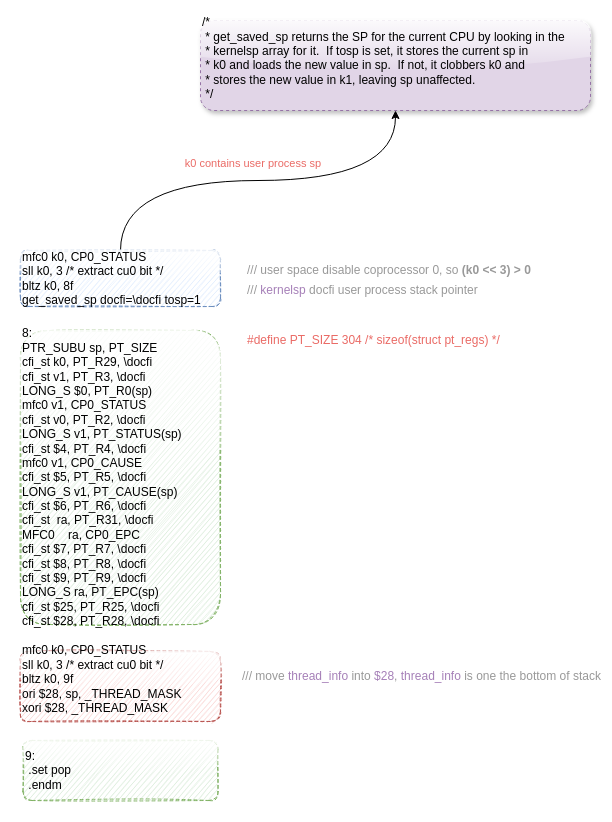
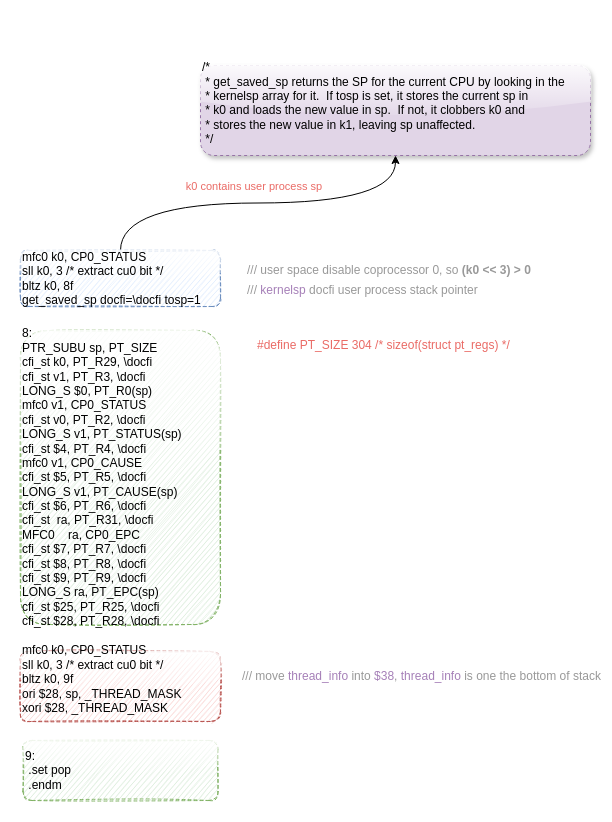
- <mxCell id="8" value="&lt;div&gt;/*&lt;/div&gt;&lt;div&gt;&amp;nbsp;* get_saved_sp returns the SP for the current CPU by looking in the&lt;/div&gt;&lt;div&gt;&amp;nbsp;* kernelsp array for it.&amp;nbsp; If tosp is set, it stores the current sp in&lt;/div&gt;&lt;div&gt;&amp;nbsp;* k0 and loads the new value in sp.&amp;nbsp; If not, it clobbers k0 and&lt;/div&gt;&lt;div&gt;&amp;nbsp;* stores the new value in k1, leaving sp unaffected.&lt;/div&gt;&lt;div&gt;&amp;nbsp;*/&lt;/div&gt;&lt;div&gt;&lt;br&gt;&lt;/div&gt;" style="rounded=1;whiteSpace=wrap;html=1;sketch=0;glass=1;shadow=1;fillStyle=auto;dashed=1;align=left;strokeColor=#9673a6;fillColor=#e1d5e7;" vertex="1" parent="1"><mxGeometry x="200" y="20" width="390" height="90" as="geometry" /></mxCell>
+ <mxCell id="8" value="&lt;div&gt;/*&lt;/div&gt;&lt;div&gt;&amp;nbsp;* get_saved_sp returns the SP for the current CPU by looking in the&lt;/div&gt;&lt;div&gt;&amp;nbsp;* kernelsp array for it.&amp;nbsp; If tosp is set, it stores the current sp in&lt;/div&gt;&lt;div&gt;&amp;nbsp;* k0 and loads the new value in sp.&amp;nbsp; If not, it clobbers k0 and&lt;/div&gt;&lt;div&gt;&amp;nbsp;* stores the new value in k1, leaving sp unaffected.&lt;/div&gt;&lt;div&gt;&amp;nbsp;*/&lt;/div&gt;&lt;div&gt;&lt;br&gt;&lt;/div&gt;" style="rounded=1;whiteSpace=wrap;html=1;sketch=0;glass=1;shadow=1;fillStyle=auto;dashed=1;align=left;strokeColor=#9673a6;fillColor=#e1d5e7;" vertex="1" parent="1"><mxGeometry x="200" y="65" width="390" height="90" as="geometry" /></mxCell>
- <mxCell id="7" value="&lt;span&gt;&lt;div&gt;#define PT_SIZE 304 /* sizeof(struct pt_regs) */&lt;/div&gt;&lt;div&gt;&lt;br&gt;&lt;/div&gt;&lt;/span&gt;" style="text;html=1;resizable=0;points=[];autosize=2;align=left;verticalAlign=top;spacingTop=-4;sketch=0;fontColor=#EA6B66;" vertex="1" parent="1"><mxGeometry x="245" y="330" width="300" height="20" as="geometry" /></mxCell>
+ <mxCell id="7" value="&lt;span&gt;&lt;div&gt;#define PT_SIZE 304 /* sizeof(struct pt_regs) */&lt;/div&gt;&lt;div&gt;&lt;br&gt;&lt;/div&gt;&lt;/span&gt;" style="text;html=1;resizable=0;points=[];autosize=2;align=left;verticalAlign=top;spacingTop=-4;sketch=0;fontColor=#EA6B66;" vertex="1" parent="1"><mxGeometry x="255" y="335" width="300" height="20" as="geometry" /></mxCell>
- <mxCell id="11" value="&lt;font color=&quot;#999999&quot;&gt;/// move &lt;/font&gt;&lt;font color=&quot;#a680b8&quot;&gt;thread_info&lt;/font&gt;&lt;font color=&quot;#999999&quot;&gt; into&lt;/font&gt;&lt;font color=&quot;#a680b8&quot;&gt; $28&lt;/font&gt;&lt;font color=&quot;#999999&quot;&gt;, &lt;/font&gt;&lt;font color=&quot;#a680b8&quot;&gt;thread_info&lt;/font&gt;&lt;font color=&quot;#999999&quot;&gt; is one the bottom of stack&lt;/font&gt;" style="text;html=1;resizable=0;points=[];autosize=2;align=left;verticalAlign=top;spacingTop=-4;sketch=0;" vertex="1" parent="1"><mxGeometry x="240" y="666" width="300" height="20" as="geometry" /></mxCell>
+ <mxCell id="11" value="&lt;font color=&quot;#999999&quot;&gt;/// move &lt;/font&gt;&lt;font color=&quot;#a680b8&quot;&gt;thread_info&lt;/font&gt;&lt;font color=&quot;#999999&quot;&gt; into&lt;/font&gt;&lt;font color=&quot;#a680b8&quot;&gt; $38&lt;/font&gt;&lt;font color=&quot;#999999&quot;&gt;, &lt;/font&gt;&lt;font color=&quot;#a680b8&quot;&gt;thread_info&lt;/font&gt;&lt;font color=&quot;#999999&quot;&gt; is one the bottom of stack&lt;/font&gt;" style="text;html=1;resizable=0;points=[];autosize=2;align=left;verticalAlign=top;spacingTop=-4;sketch=0;" vertex="1" parent="1"><mxGeometry x="240" y="666" width="300" height="20" as="geometry" /></mxCell>
